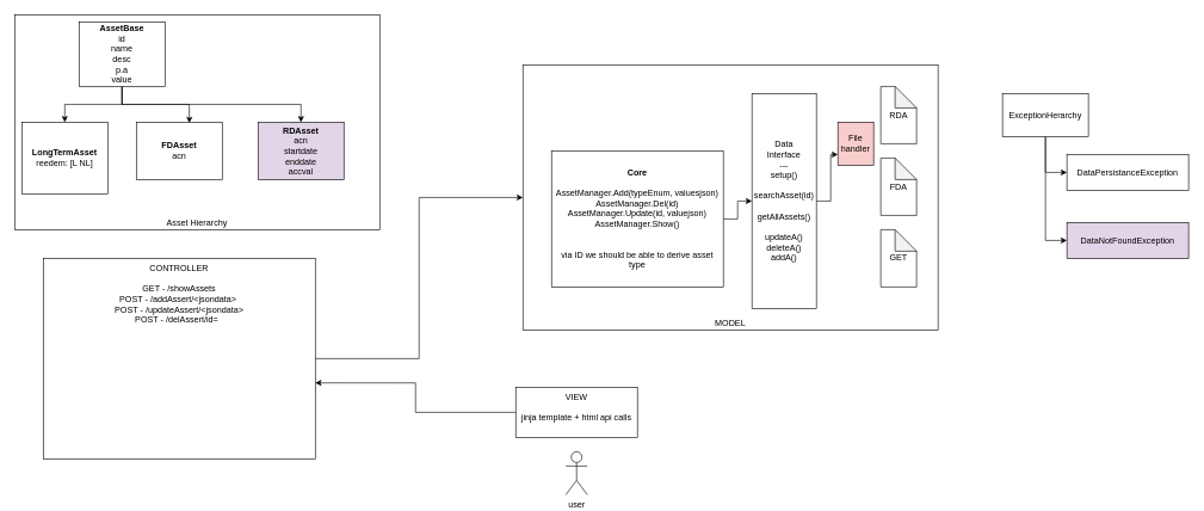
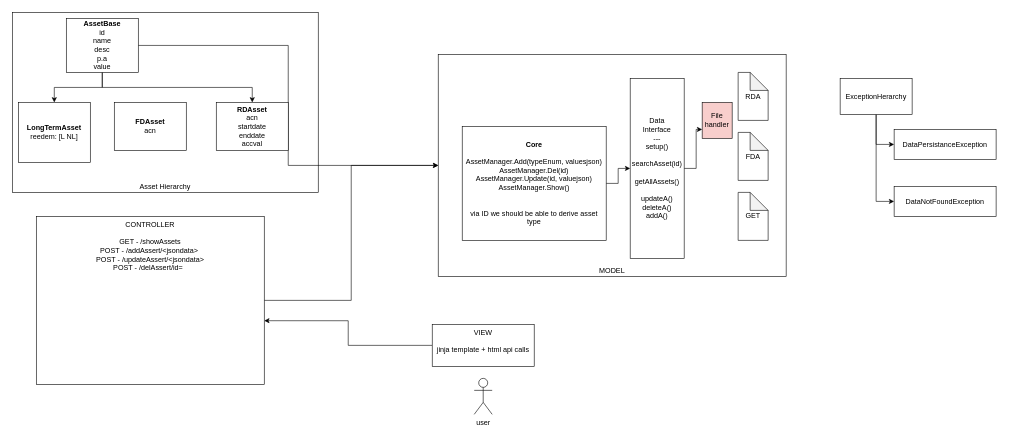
- <mxCell id="7" style="edgeStyle=orthogonalEdgeStyle;rounded=0;orthogonalLoop=1;jettySize=auto;html=1;entryX=0.617;entryY=0.013;entryDx=0;entryDy=0;entryPerimeter=0;" parent="1" source="9" target="11" edge="1"><mxGeometry relative="1" as="geometry" /></mxCell>
+ <mxCell id="7" style="edgeStyle=orthogonalEdgeStyle;rounded=0;orthogonalLoop=1;jettySize=auto;html=1;" parent="1" source="9" target="2" edge="1"><mxGeometry relative="1" as="geometry" /></mxCell>
- <mxCell id="12" value="&lt;b&gt;RDAsset&lt;/b&gt;&lt;br&gt;acn&lt;br&gt;startdate&lt;br&gt;enddate&lt;br&gt;accval" style="rounded=0;whiteSpace=wrap;html=1;fillColor=#e1d5e7;" parent="1" vertex="1"><mxGeometry x="360" y="170" width="120" height="80" as="geometry" /></mxCell>
+ <mxCell id="12" value="&lt;b&gt;RDAsset&lt;/b&gt;&lt;br&gt;acn&lt;br&gt;startdate&lt;br&gt;enddate&lt;br&gt;accval" style="rounded=0;whiteSpace=wrap;html=1;" parent="1" vertex="1"><mxGeometry x="360" y="170" width="120" height="80" as="geometry" /></mxCell>
- <mxCell id="28" value="DataNotFoundException" style="rounded=0;whiteSpace=wrap;html=1;fillColor=#e1d5e7;" vertex="1" parent="1"><mxGeometry x="1490" y="310" width="170" height="50" as="geometry" /></mxCell>
+ <mxCell id="28" value="DataNotFoundException" style="rounded=0;whiteSpace=wrap;html=1;" vertex="1" parent="1"><mxGeometry x="1490" y="310" width="170" height="50" as="geometry" /></mxCell>
